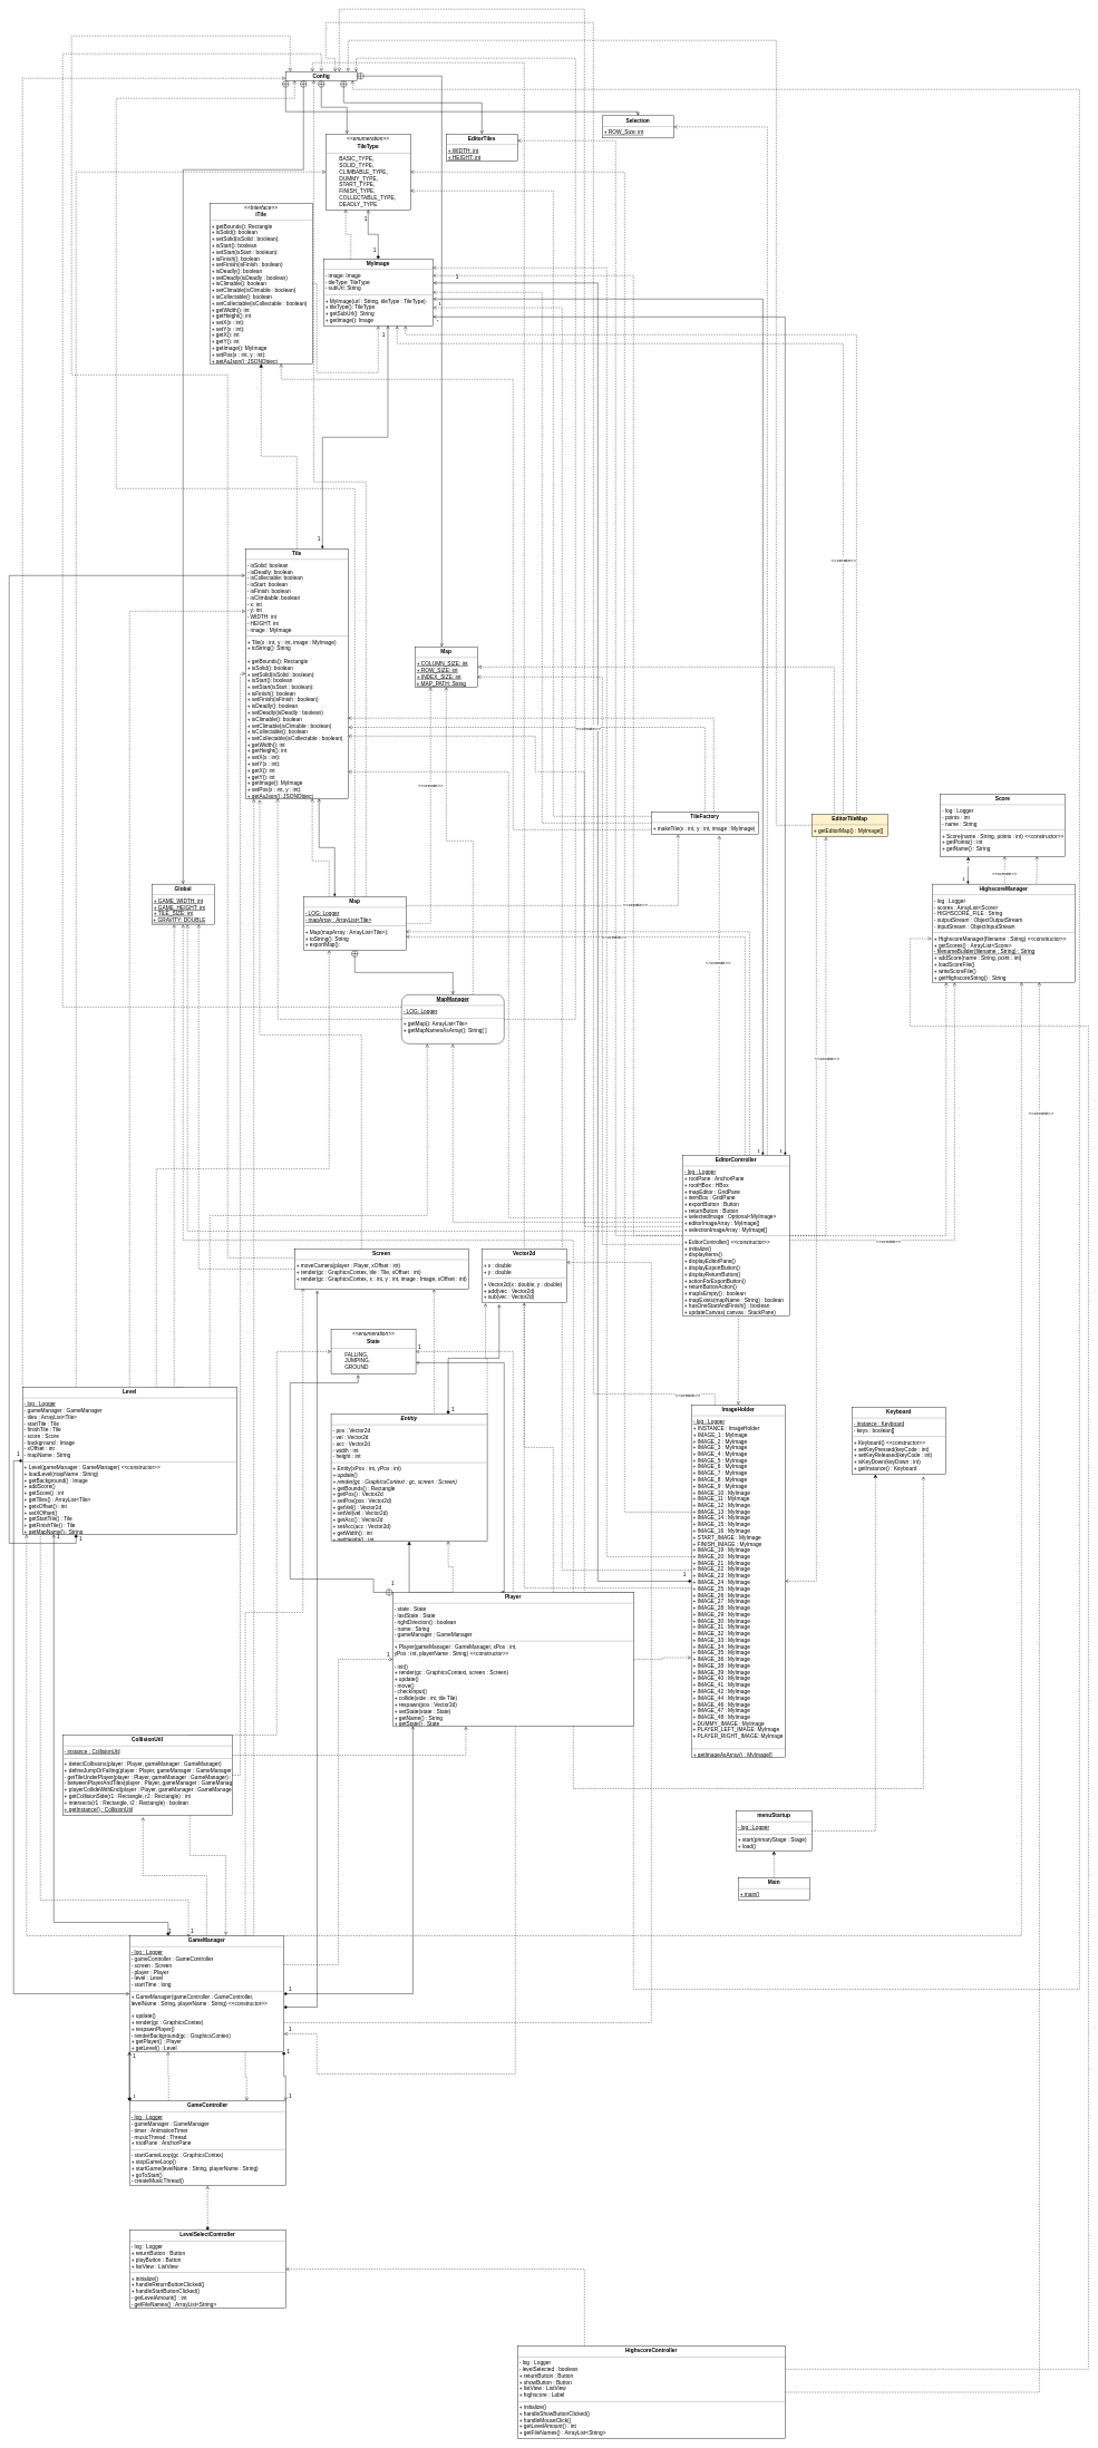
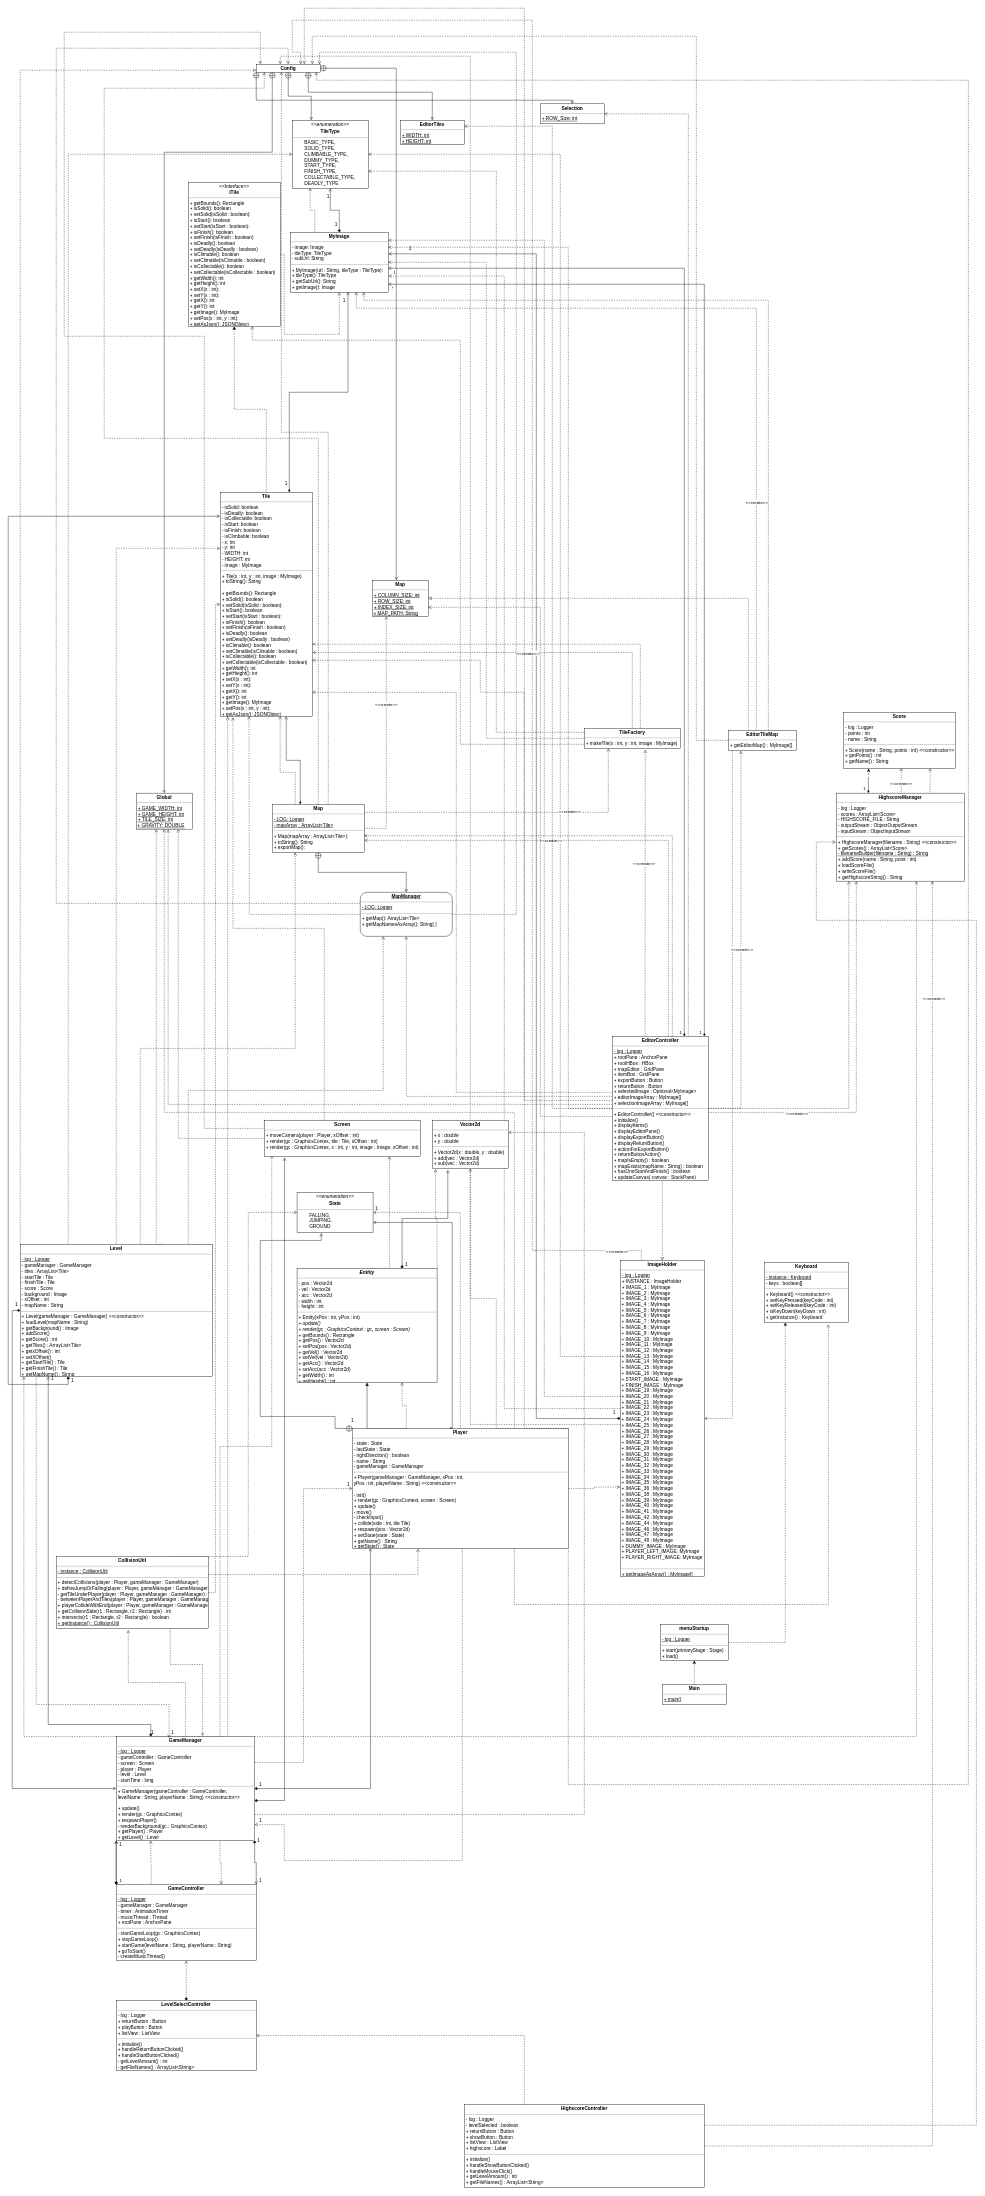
- <mxCell id="157" style="edgeStyle=orthogonalEdgeStyle;rounded=0;orthogonalLoop=1;jettySize=auto;html=1;entryX=0.5;entryY=1;entryDx=0;entryDy=0;dashed=1;startArrow=none;startFill=0;endArrow=open;endFill=0;" edge="1" parent="1" source="158" target="111"><mxGeometry relative="1" as="geometry"><Array as="points"><mxPoint x="1060" y="1885" /><mxPoint x="1000" y="1885" /></Array></mxGeometry></mxCell>
- <mxCell id="103" value="&lt;p style=&quot;margin: 0px ; margin-top: 4px ; text-align: center&quot;&gt;&lt;b&gt;EditorTileMap&lt;/b&gt;&lt;/p&gt;&lt;hr size=&quot;1&quot;&gt;&lt;p style=&quot;margin: 0px ; margin-left: 4px&quot;&gt;+ getEditorMap() : MyImage[]&lt;/p&gt;" style="verticalAlign=top;align=left;overflow=fill;fontSize=12;fontFamily=Helvetica;html=1;fillColor=#fff2cc;" parent="1" vertex="1"><mxGeometry x="1820" y="1825" width="170" height="50" as="geometry" /></mxCell>
+ <mxCell id="103" value="&lt;p style=&quot;margin: 0px ; margin-top: 4px ; text-align: center&quot;&gt;&lt;b&gt;EditorTileMap&lt;/b&gt;&lt;/p&gt;&lt;hr size=&quot;1&quot;&gt;&lt;p style=&quot;margin: 0px ; margin-left: 4px&quot;&gt;+ getEditorMap() : MyImage[]&lt;/p&gt;" style="verticalAlign=top;align=left;overflow=fill;fontSize=12;fontFamily=Helvetica;html=1;" parent="1" vertex="1"><mxGeometry x="1820" y="1825" width="170" height="50" as="geometry" /></mxCell>
